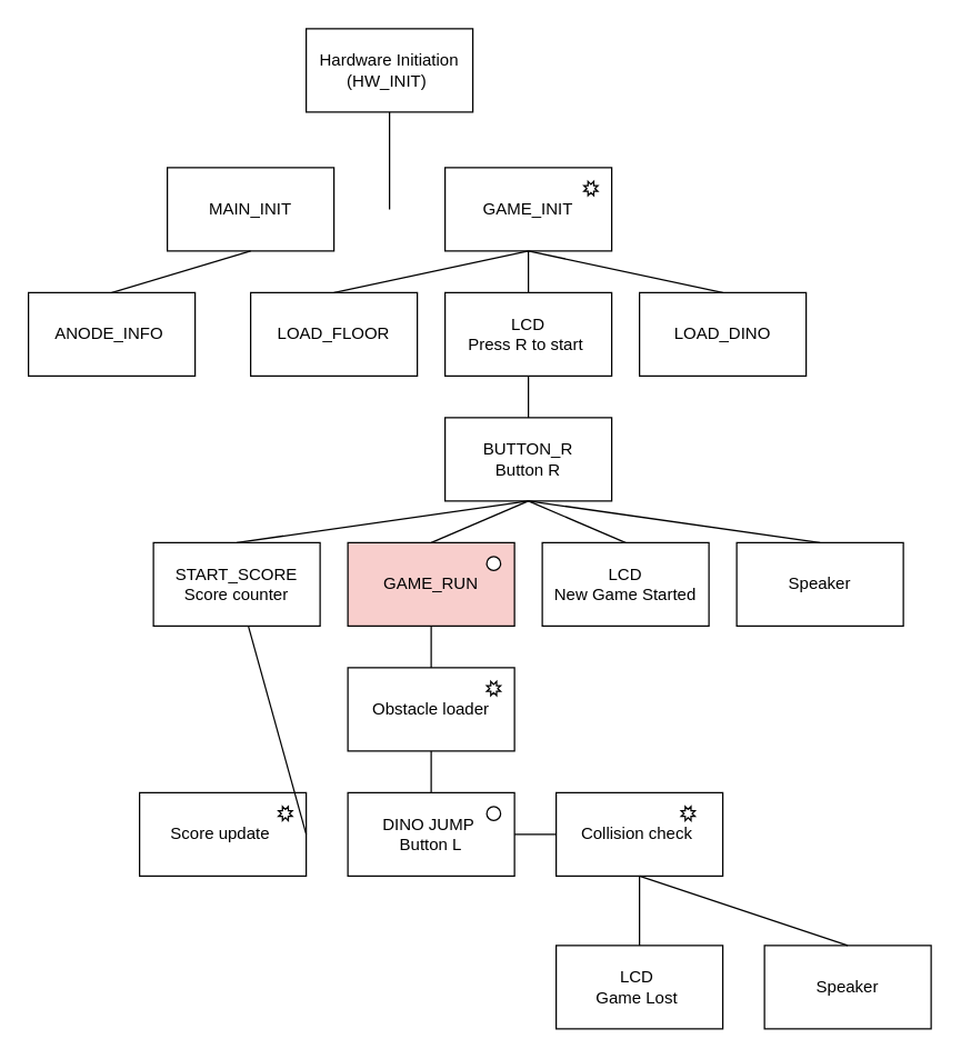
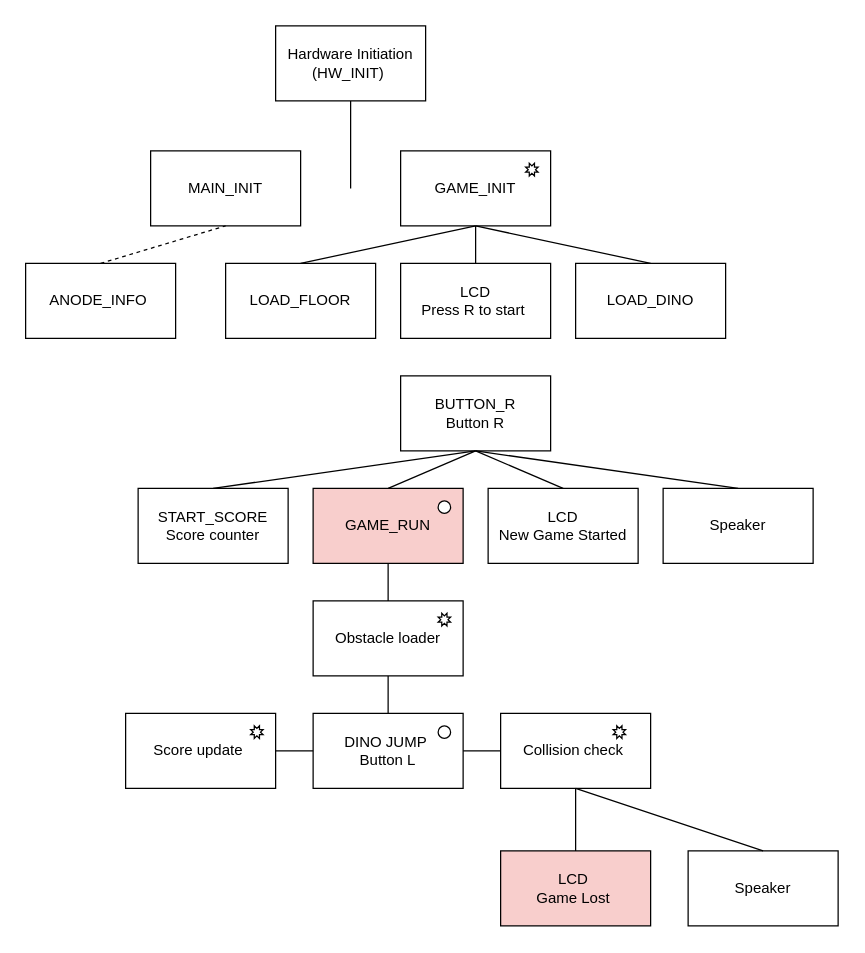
- <mxCell id="11" value="" style="endArrow=none;html=1;rounded=0;entryX=0.5;entryY=1;entryDx=0;entryDy=0;exitX=0.5;exitY=0;exitDx=0;exitDy=0;" edge="1" parent="1" source="10" target="3"><mxGeometry width="50" height="50" relative="1" as="geometry"><mxPoint x="290" y="280" as="sourcePoint" /><mxPoint x="340" y="230" as="targetPoint" /><Array as="points" /></mxGeometry></mxCell>
+ <mxCell id="11" value="" style="endArrow=none;html=1;rounded=0;entryX=0.5;entryY=1;entryDx=0;entryDy=0;exitX=0.5;exitY=0;exitDx=0;exitDy=0;dashed=1;" edge="1" parent="1" source="10" target="3"><mxGeometry width="50" height="50" relative="1" as="geometry"><mxPoint x="290" y="280" as="sourcePoint" /><mxPoint x="340" y="230" as="targetPoint" /><Array as="points" /></mxGeometry></mxCell>
- <mxCell id="33" value="" style="endArrow=none;html=1;rounded=0;entryX=0.5;entryY=1;entryDx=0;entryDy=0;exitX=0.5;exitY=0;exitDx=0;exitDy=0;" edge="1" parent="1" source="20" target="19"><mxGeometry width="50" height="50" relative="1" as="geometry"><mxPoint x="180" y="450" as="sourcePoint" /><mxPoint x="230" y="400" as="targetPoint" /></mxGeometry></mxCell>
- <mxCell id="34" value="" style="endArrow=none;html=1;rounded=0;exitX=1;exitY=0.5;exitDx=0;exitDy=0;" edge="1" parent="1" source="16" target="5"><mxGeometry width="50" height="50" relative="1" as="geometry"><mxPoint x="290" y="570" as="sourcePoint" /><mxPoint x="340" y="520" as="targetPoint" /></mxGeometry></mxCell>
+ <mxCell id="34" value="" style="endArrow=none;html=1;rounded=0;exitX=1;exitY=0.5;exitDx=0;exitDy=0;entryX=0;entryY=0.5;entryDx=0;entryDy=0;" edge="1" parent="1" source="16" target="21"><mxGeometry width="50" height="50" relative="1" as="geometry"><mxPoint x="290" y="570" as="sourcePoint" /><mxPoint x="340" y="520" as="targetPoint" /></mxGeometry></mxCell>
- <mxCell id="17" value="LCD&amp;nbsp;&lt;br&gt;Game Lost&amp;nbsp;" style="whiteSpace=wrap;html=1;" vertex="1" parent="1"><mxGeometry x="400" y="680" width="120" height="60" as="geometry" /></mxCell>
+ <mxCell id="17" value="LCD&amp;nbsp;&lt;br&gt;Game Lost&amp;nbsp;" style="whiteSpace=wrap;html=1;fillColor=#f8cecc;" vertex="1" parent="1"><mxGeometry x="400" y="680" width="120" height="60" as="geometry" /></mxCell>
